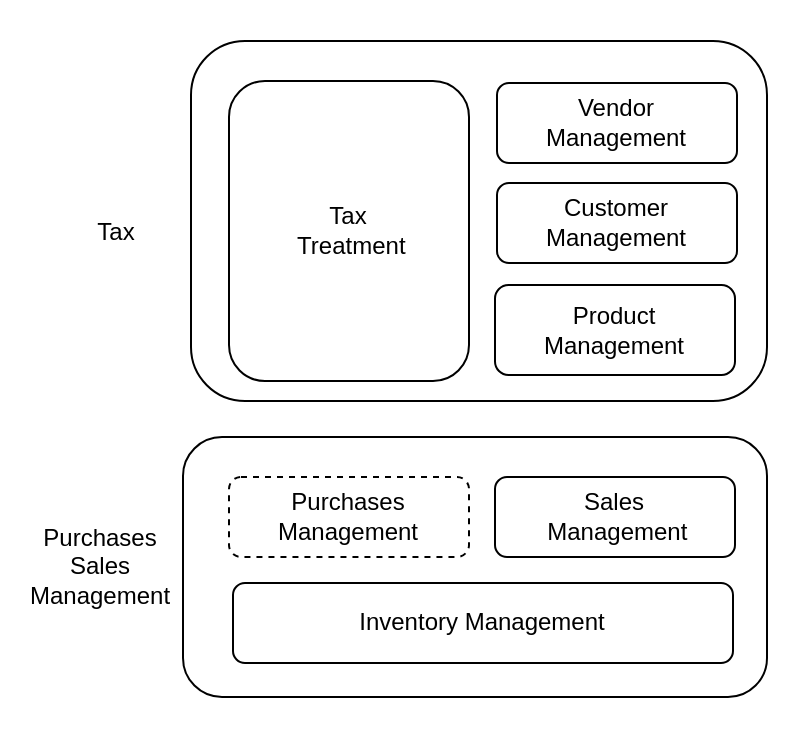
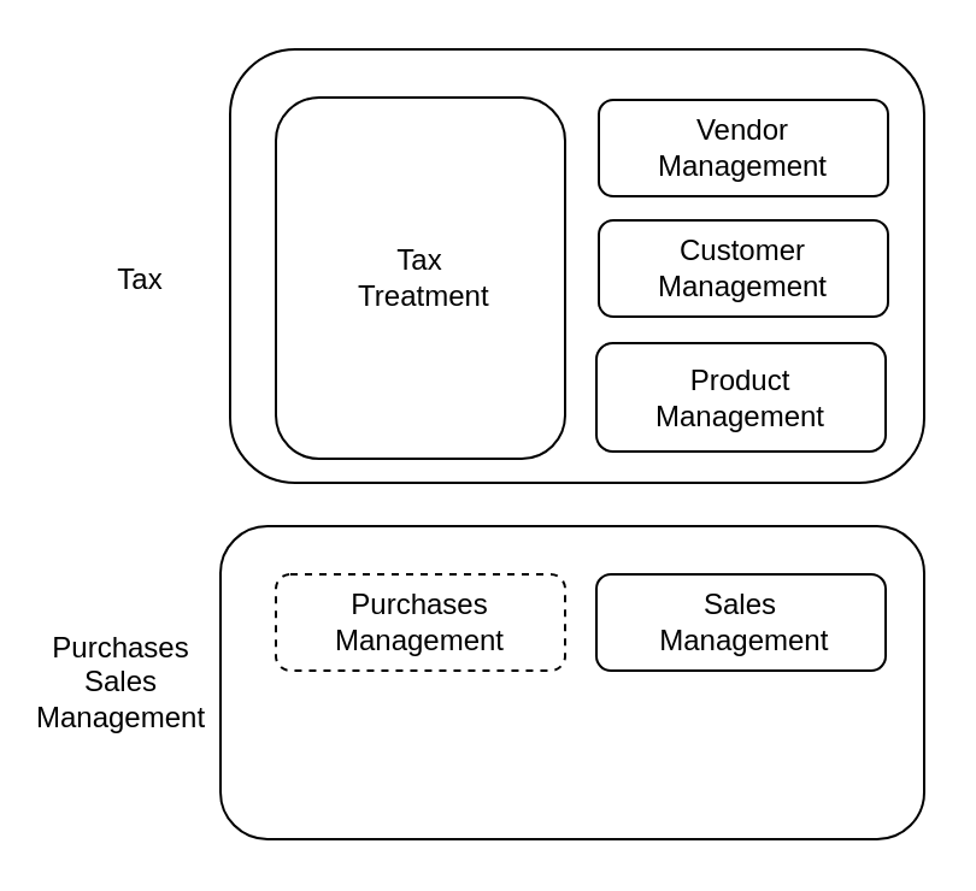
- <mxCell id="3" value="Inventory Management" style="rounded=1;whiteSpace=wrap;html=1;" vertex="1" parent="1"><mxGeometry x="116" y="291" width="250" height="40" as="geometry" /></mxCell>
